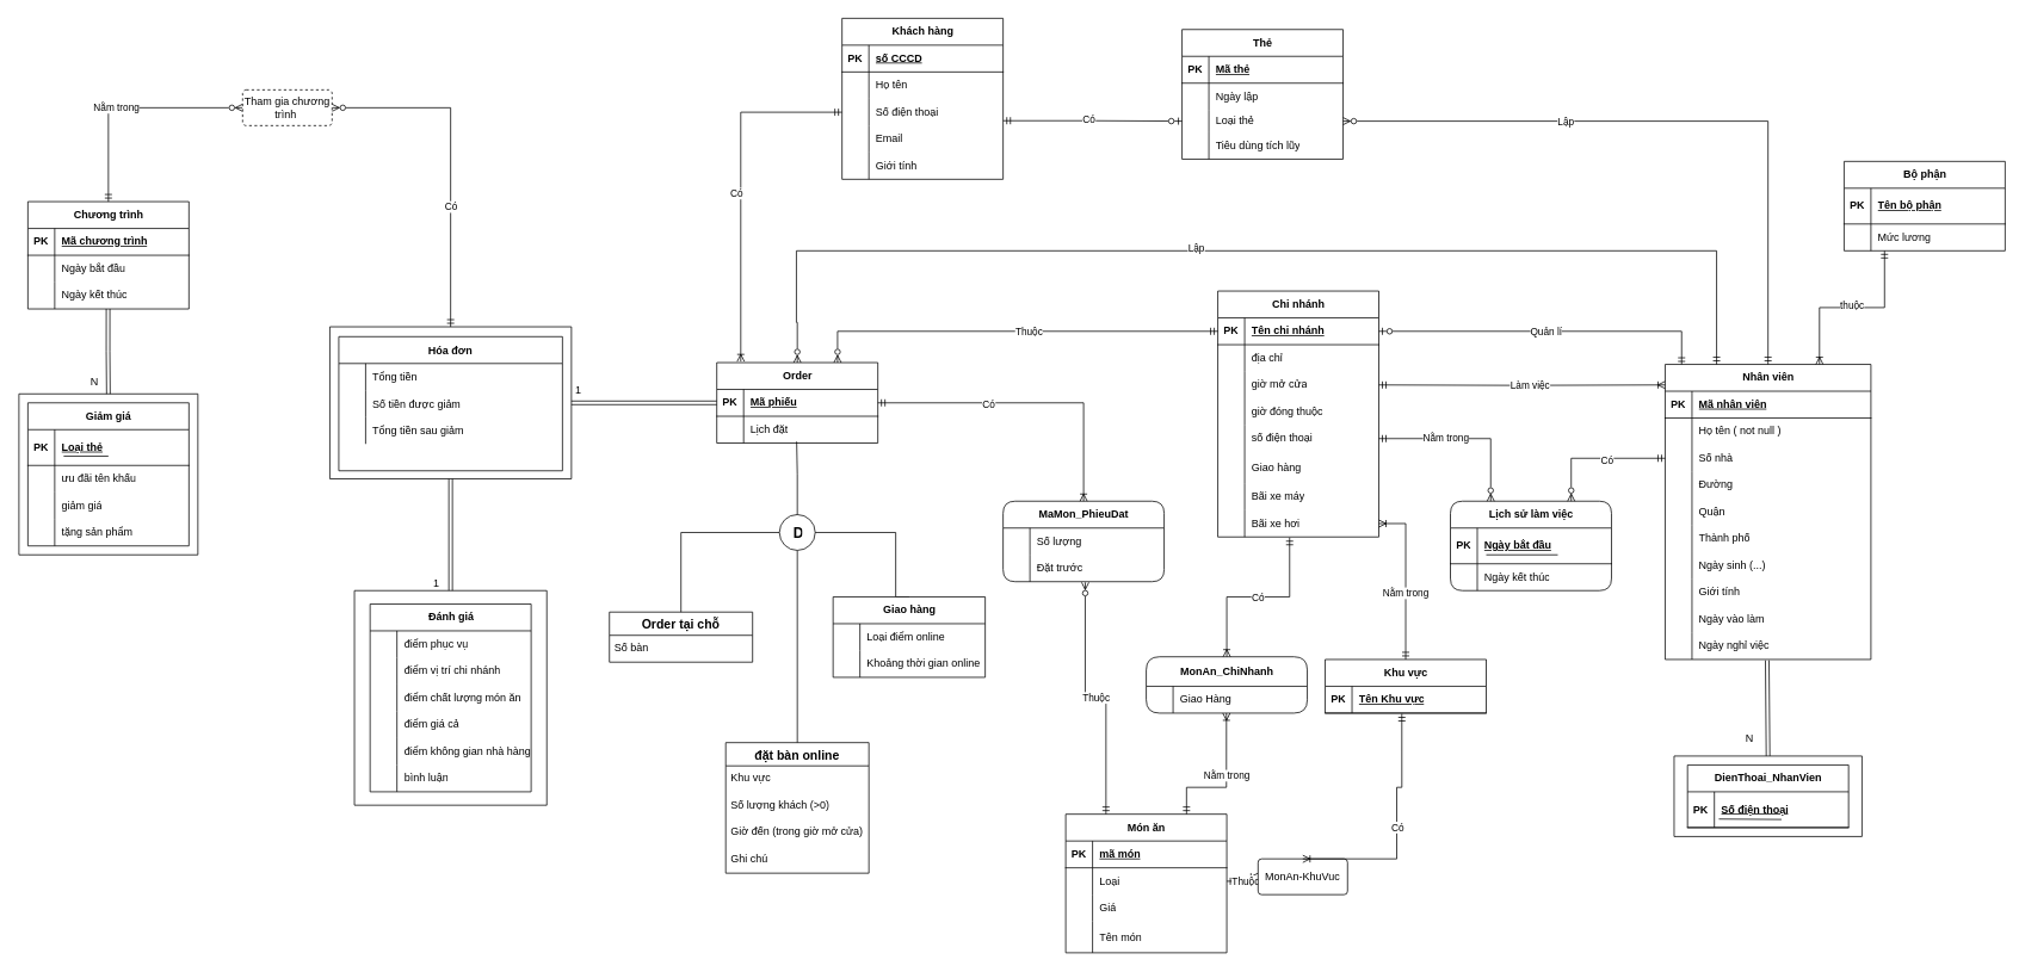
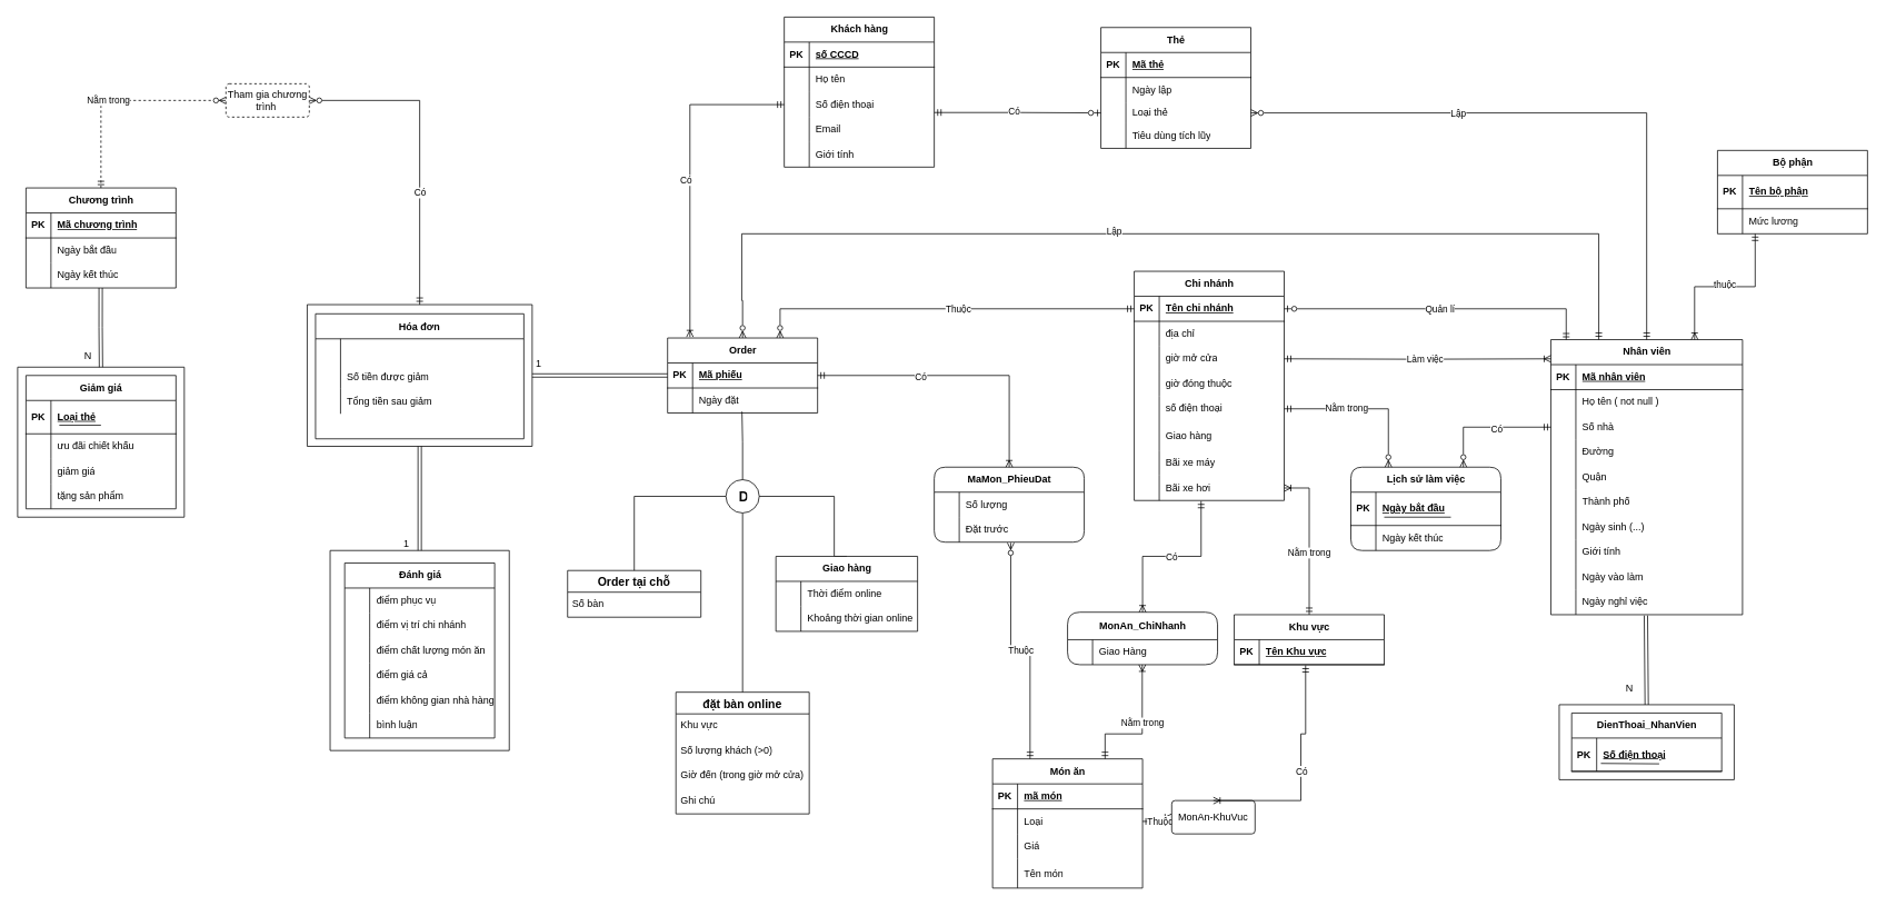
- <mxCell id="184" value="" style="edgeStyle=orthogonalEdgeStyle;fontSize=12;html=1;endArrow=ERzeroToMany;startArrow=ERmandOne;rounded=0;exitX=0.5;exitY=0;exitDx=0;exitDy=0;entryX=0;entryY=0.5;entryDx=0;entryDy=0;endFill=0;" parent="1" source="172" target="186" edge="1"><mxGeometry width="100" height="100" relative="1" as="geometry"><mxPoint x="190" y="280" as="sourcePoint" /><mxPoint x="285" y="120" as="targetPoint" /></mxGeometry></mxCell>
+ <mxCell id="184" value="" style="edgeStyle=orthogonalEdgeStyle;fontSize=12;html=1;endArrow=ERzeroToMany;startArrow=ERmandOne;rounded=0;exitX=0.5;exitY=0;exitDx=0;exitDy=0;entryX=0;entryY=0.5;entryDx=0;entryDy=0;endFill=0;dashed=1;" parent="1" source="172" target="186" edge="1"><mxGeometry width="100" height="100" relative="1" as="geometry"><mxPoint x="190" y="280" as="sourcePoint" /><mxPoint x="285" y="120" as="targetPoint" /></mxGeometry></mxCell>
- <mxCell id="218" value="Tổng tiền" style="shape=partialRectangle;overflow=hidden;connectable=0;fillColor=none;top=0;left=0;bottom=0;right=0;align=left;spacingLeft=6;" parent="216" vertex="1"><mxGeometry x="30" width="220" height="30" as="geometry"><mxRectangle width="220" height="30" as="alternateBounds" /></mxGeometry></mxCell>
- <mxCell id="252" value="Lịch đặt" style="shape=partialRectangle;connectable=0;fillColor=none;top=0;left=0;bottom=0;right=0;align=left;spacingLeft=6;overflow=hidden;whiteSpace=wrap;html=1;" parent="250" vertex="1"><mxGeometry x="30" width="150" height="30" as="geometry"><mxRectangle width="150" height="30" as="alternateBounds" /></mxGeometry></mxCell>
+ <mxCell id="252" value="Ngày đặt" style="shape=partialRectangle;connectable=0;fillColor=none;top=0;left=0;bottom=0;right=0;align=left;spacingLeft=6;overflow=hidden;whiteSpace=wrap;html=1;" parent="250" vertex="1"><mxGeometry x="30" width="150" height="30" as="geometry"><mxRectangle width="150" height="30" as="alternateBounds" /></mxGeometry></mxCell>
- <mxCell id="194" value="ưu đãi tên khấu" style="shape=partialRectangle;connectable=0;fillColor=none;top=0;left=0;bottom=0;right=0;align=left;spacingLeft=6;overflow=hidden;whiteSpace=wrap;html=1;" parent="192" vertex="1"><mxGeometry x="30" width="150" height="30" as="geometry"><mxRectangle width="150" height="30" as="alternateBounds" /></mxGeometry></mxCell>
+ <mxCell id="194" value="ưu đãi chiết khấu" style="shape=partialRectangle;connectable=0;fillColor=none;top=0;left=0;bottom=0;right=0;align=left;spacingLeft=6;overflow=hidden;whiteSpace=wrap;html=1;" parent="192" vertex="1"><mxGeometry x="30" width="150" height="30" as="geometry"><mxRectangle width="150" height="30" as="alternateBounds" /></mxGeometry></mxCell>
- <mxCell id="134" value="Loại điểm online" style="shape=partialRectangle;connectable=0;fillColor=none;top=0;left=0;bottom=0;right=0;align=left;spacingLeft=6;overflow=hidden;whiteSpace=wrap;html=1;" parent="132" vertex="1"><mxGeometry x="30" width="140" height="30" as="geometry"><mxRectangle width="140" height="30" as="alternateBounds" /></mxGeometry></mxCell>
+ <mxCell id="134" value="Thời điểm online" style="shape=partialRectangle;connectable=0;fillColor=none;top=0;left=0;bottom=0;right=0;align=left;spacingLeft=6;overflow=hidden;whiteSpace=wrap;html=1;" parent="132" vertex="1"><mxGeometry x="30" width="140" height="30" as="geometry"><mxRectangle width="140" height="30" as="alternateBounds" /></mxGeometry></mxCell>
